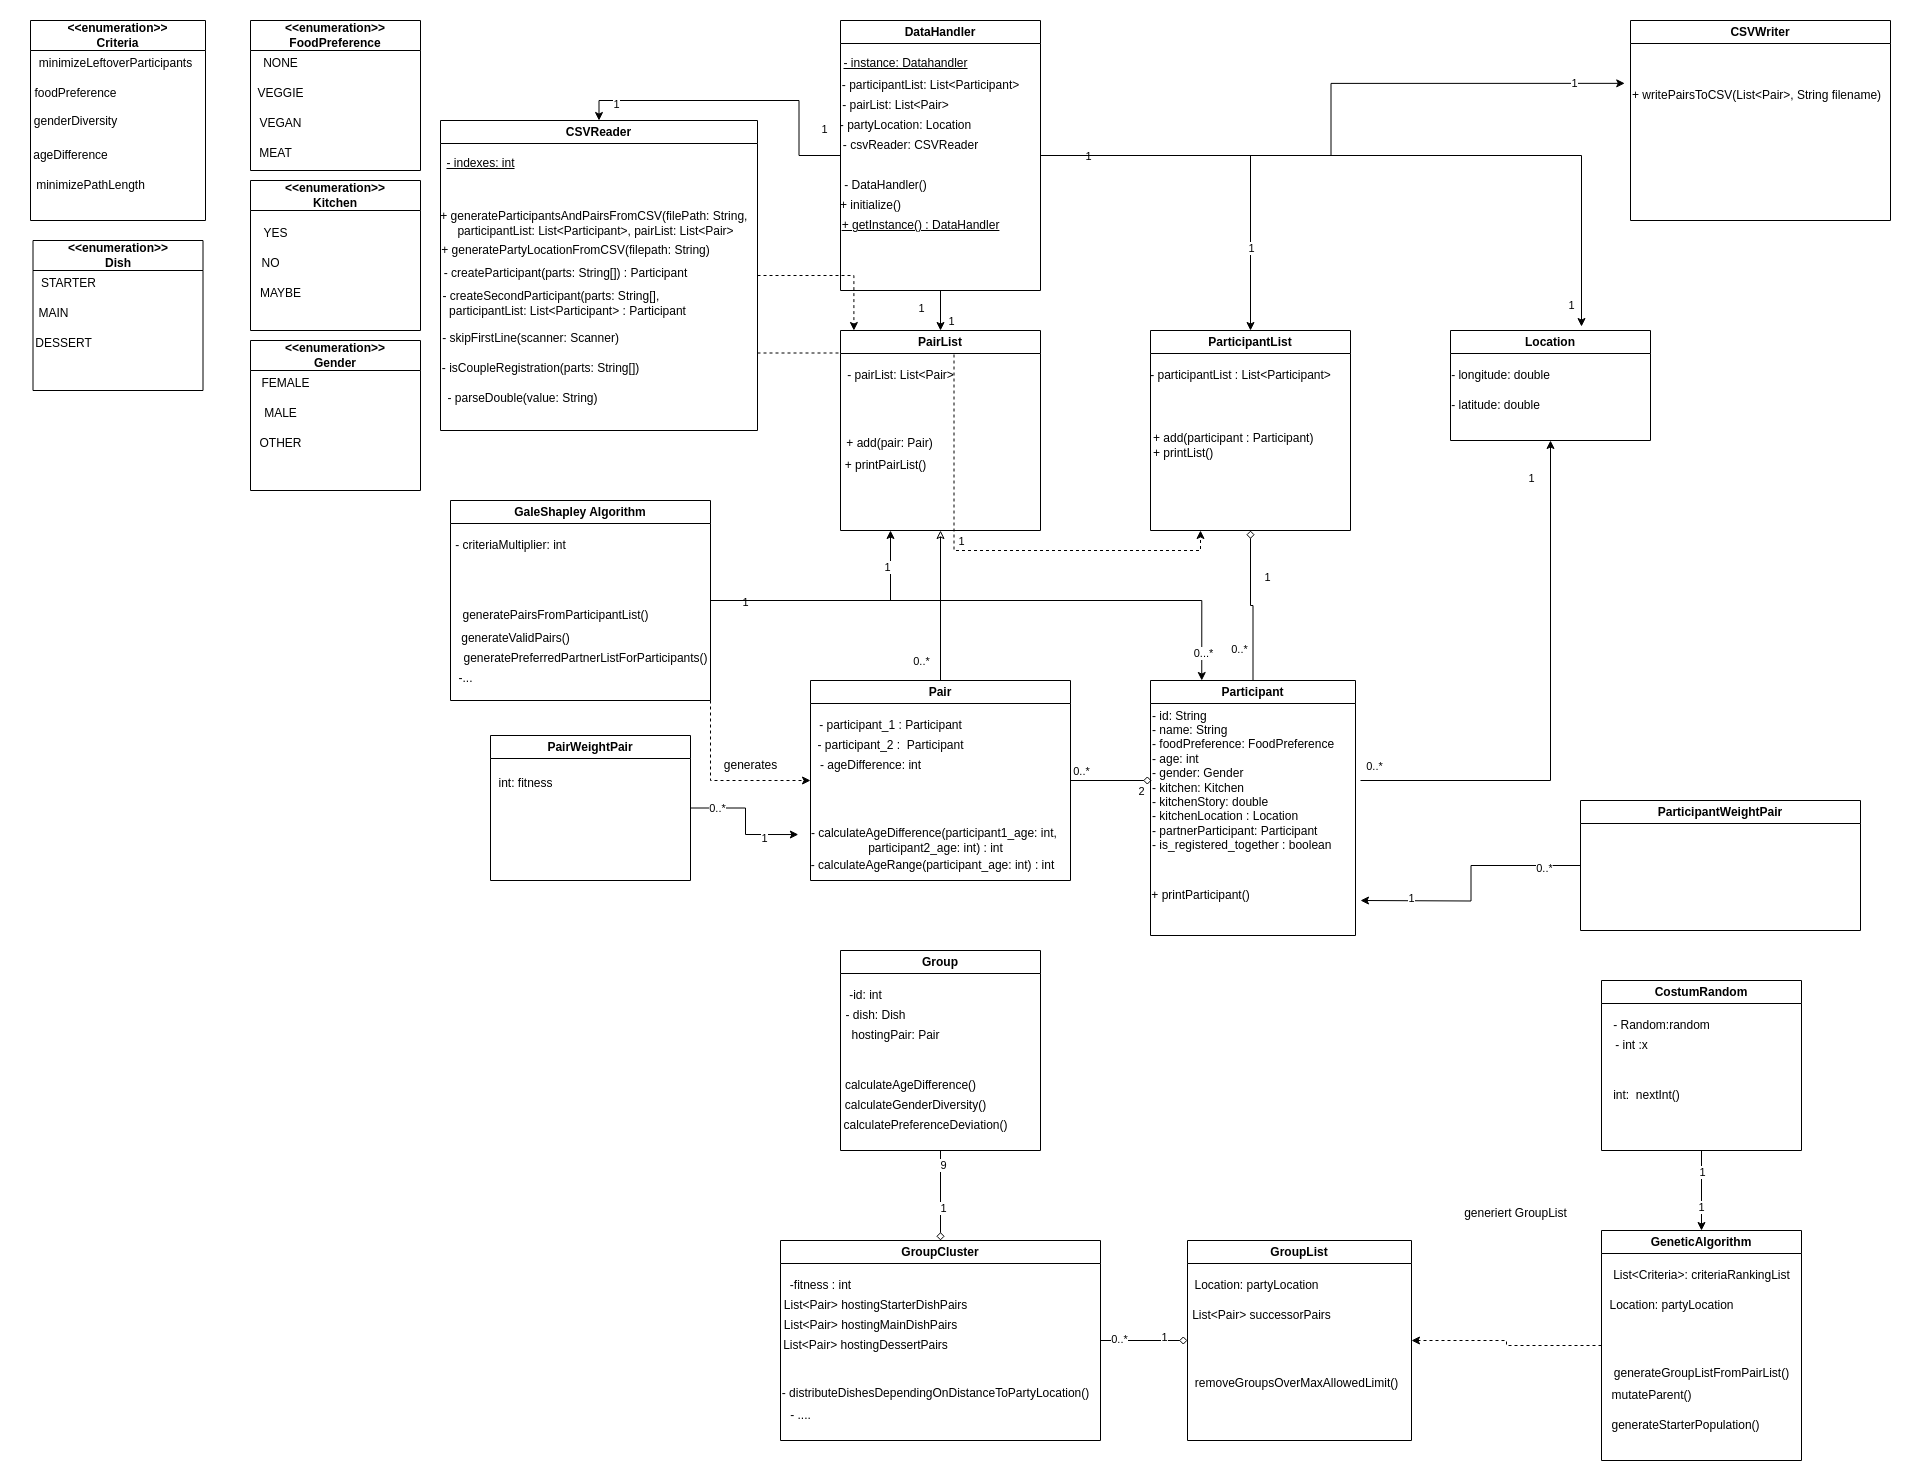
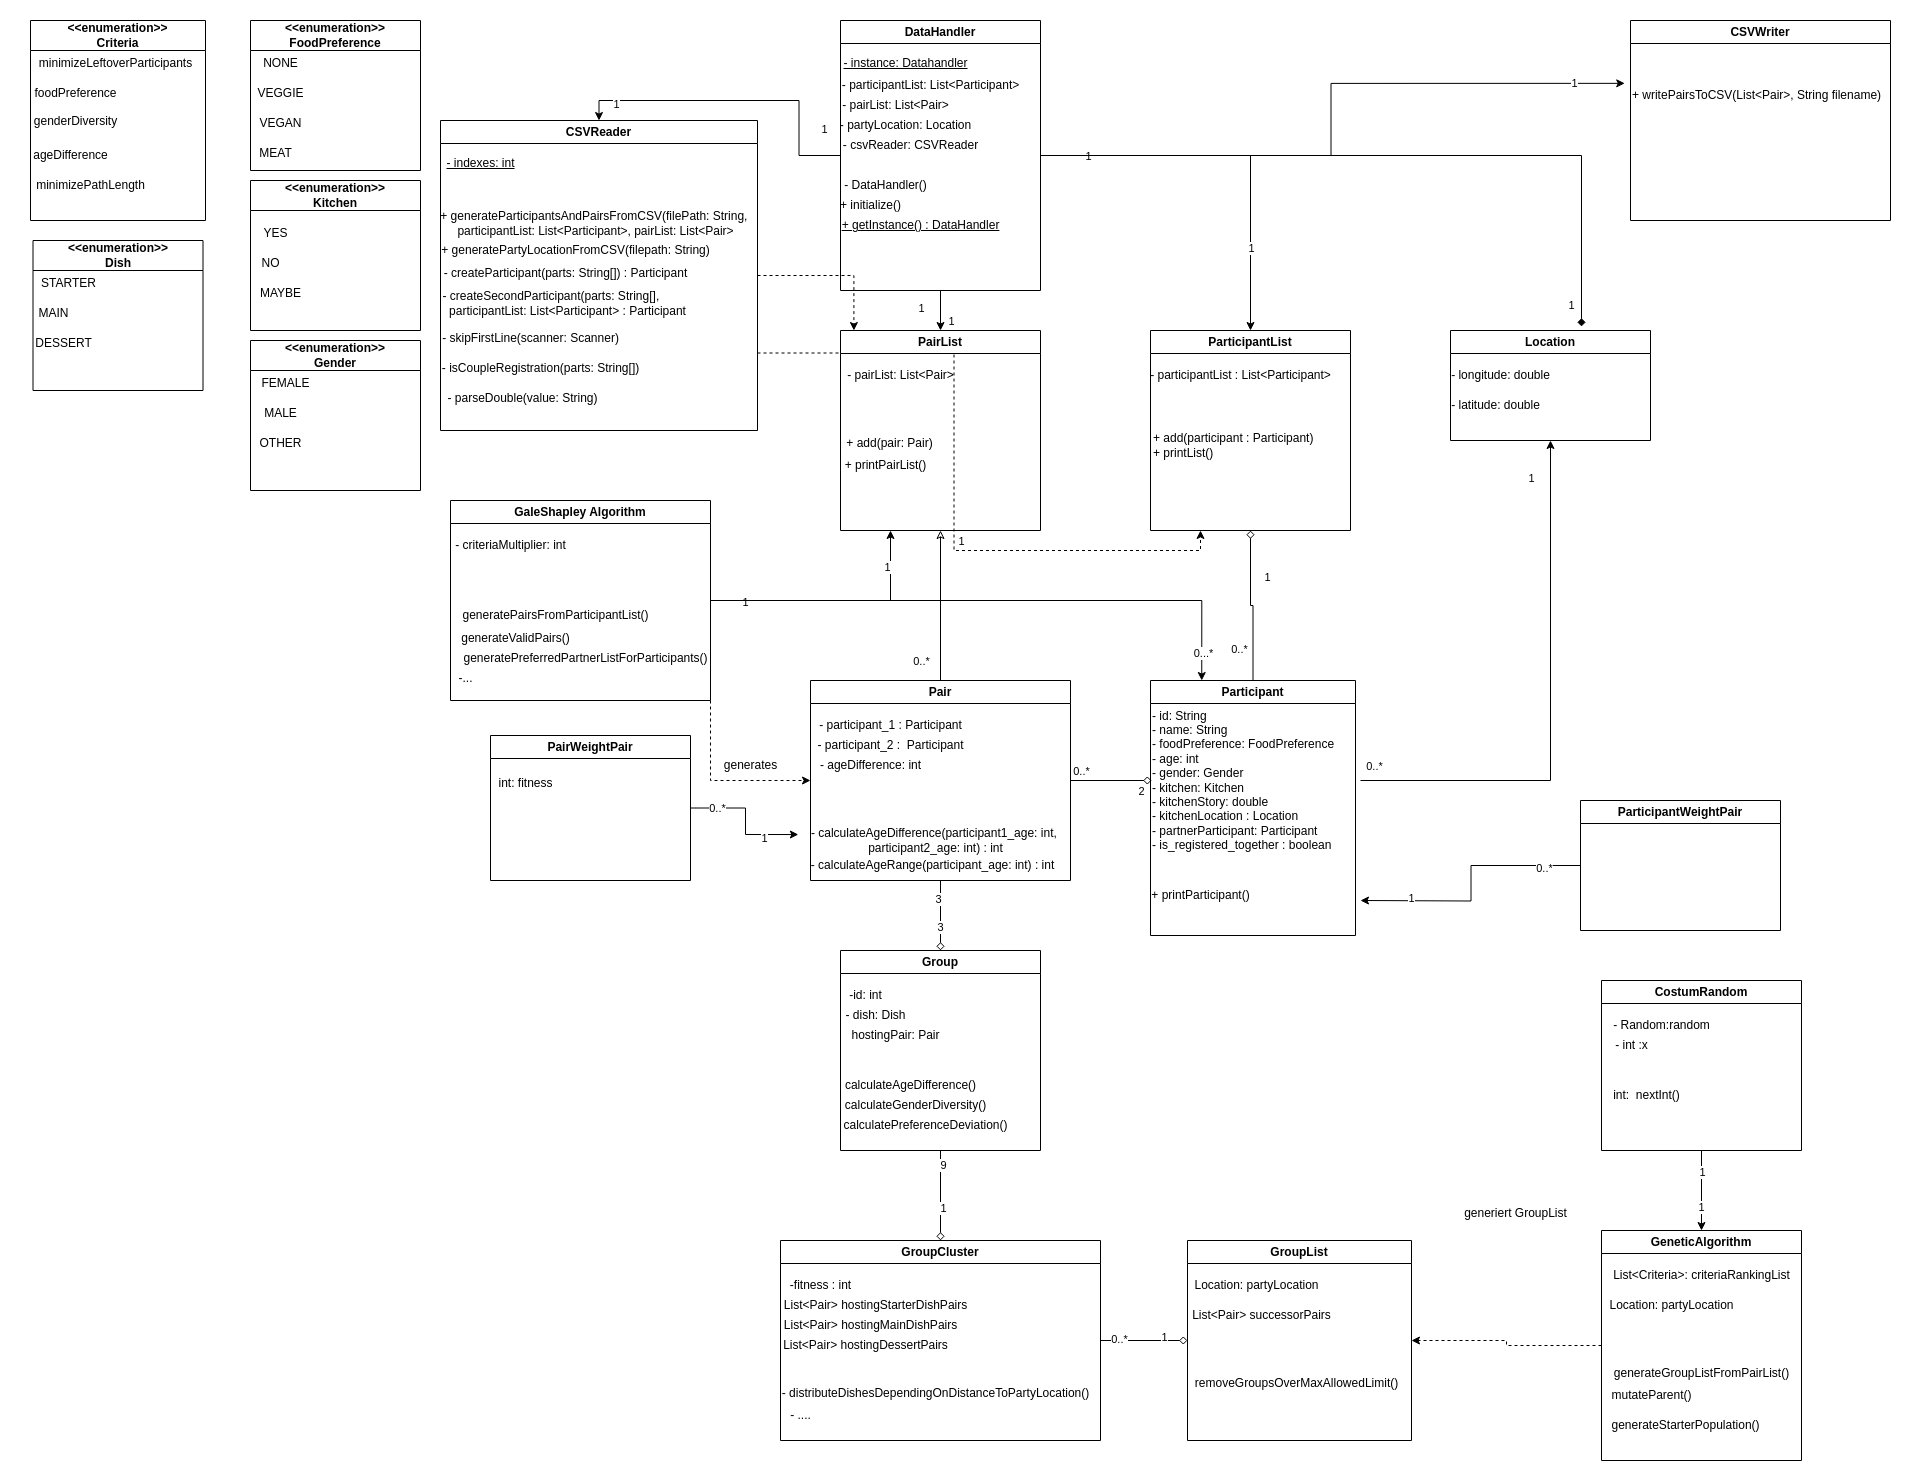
- <mxCell id="71" style="edgeStyle=orthogonalEdgeStyle;rounded=0;orthogonalLoop=1;jettySize=auto;html=1;exitX=1;exitY=0.5;exitDx=0;exitDy=0;entryX=0.655;entryY=-0.036;entryDx=0;entryDy=0;entryPerimeter=0;" parent="1" source="21" target="40" edge="1"><mxGeometry relative="1" as="geometry" /></mxCell>
+ <mxCell id="71" style="edgeStyle=orthogonalEdgeStyle;rounded=0;orthogonalLoop=1;jettySize=auto;html=1;exitX=1;exitY=0.5;exitDx=0;exitDy=0;entryX=0.655;entryY=-0.036;entryDx=0;entryDy=0;entryPerimeter=0;endArrow=diamond;" parent="1" source="21" target="40" edge="1"><mxGeometry relative="1" as="geometry" /></mxCell>
- <mxCell id="135" value="ParticipantWeightPair" style="swimlane;whiteSpace=wrap;html=1;" parent="1" vertex="1"><mxGeometry x="1580" y="800" width="280" height="130" as="geometry" /></mxCell>
+ <mxCell id="135" value="ParticipantWeightPair" style="swimlane;whiteSpace=wrap;html=1;" parent="1" vertex="1"><mxGeometry x="1580" y="800" width="200" height="130" as="geometry" /></mxCell>
+ <mxCell id="46" style="edgeStyle=orthogonalEdgeStyle;rounded=0;orthogonalLoop=1;jettySize=auto;html=1;endArrow=diamond;endFill=0;" parent="1" source="49" target="106" edge="1"><mxGeometry relative="1" as="geometry" /></mxCell>
+ <mxCell id="47" value="3" style="edgeLabel;html=1;align=center;verticalAlign=middle;resizable=0;points=[];" parent="46" vertex="1" connectable="0"><mxGeometry x="0.326" y="-1" relative="1" as="geometry"><mxPoint as="offset" /></mxGeometry></mxCell>
+ <mxCell id="48" value="3" style="edgeLabel;html=1;align=center;verticalAlign=middle;resizable=0;points=[];" parent="46" vertex="1" connectable="0"><mxGeometry x="-0.499" y="-3" relative="1" as="geometry"><mxPoint as="offset" /></mxGeometry></mxCell>
